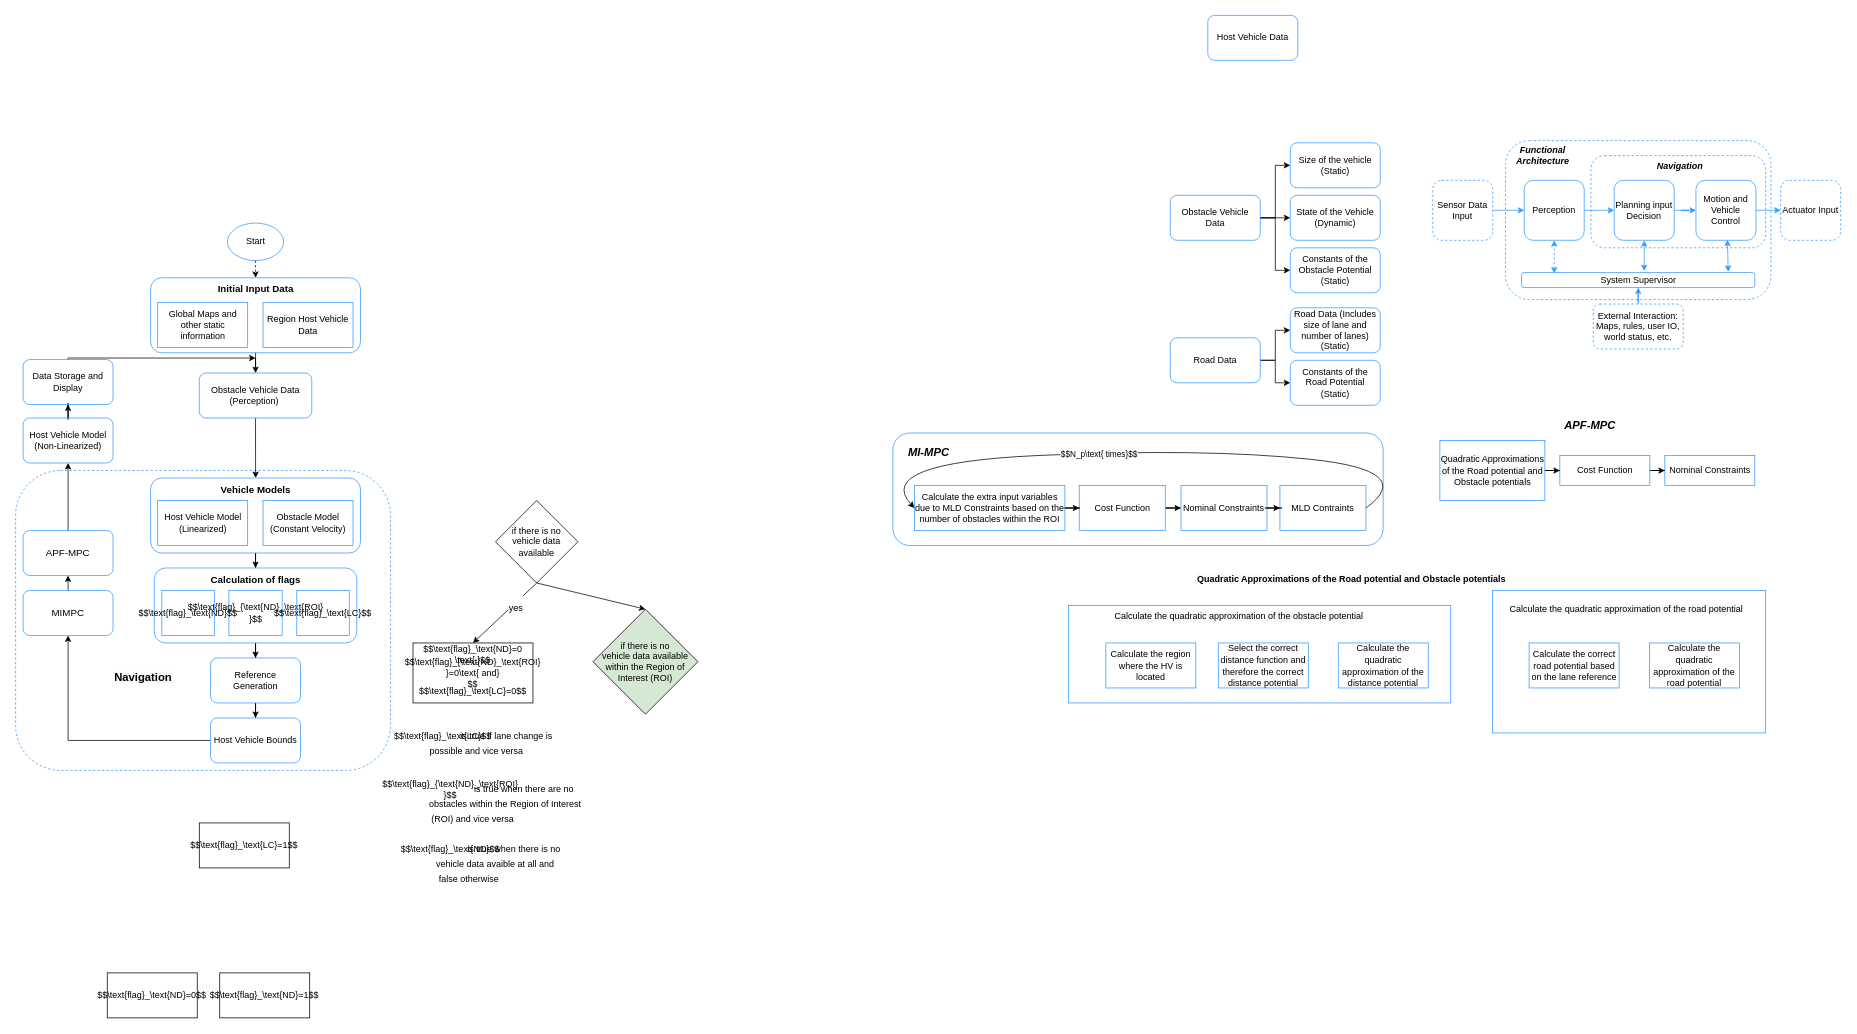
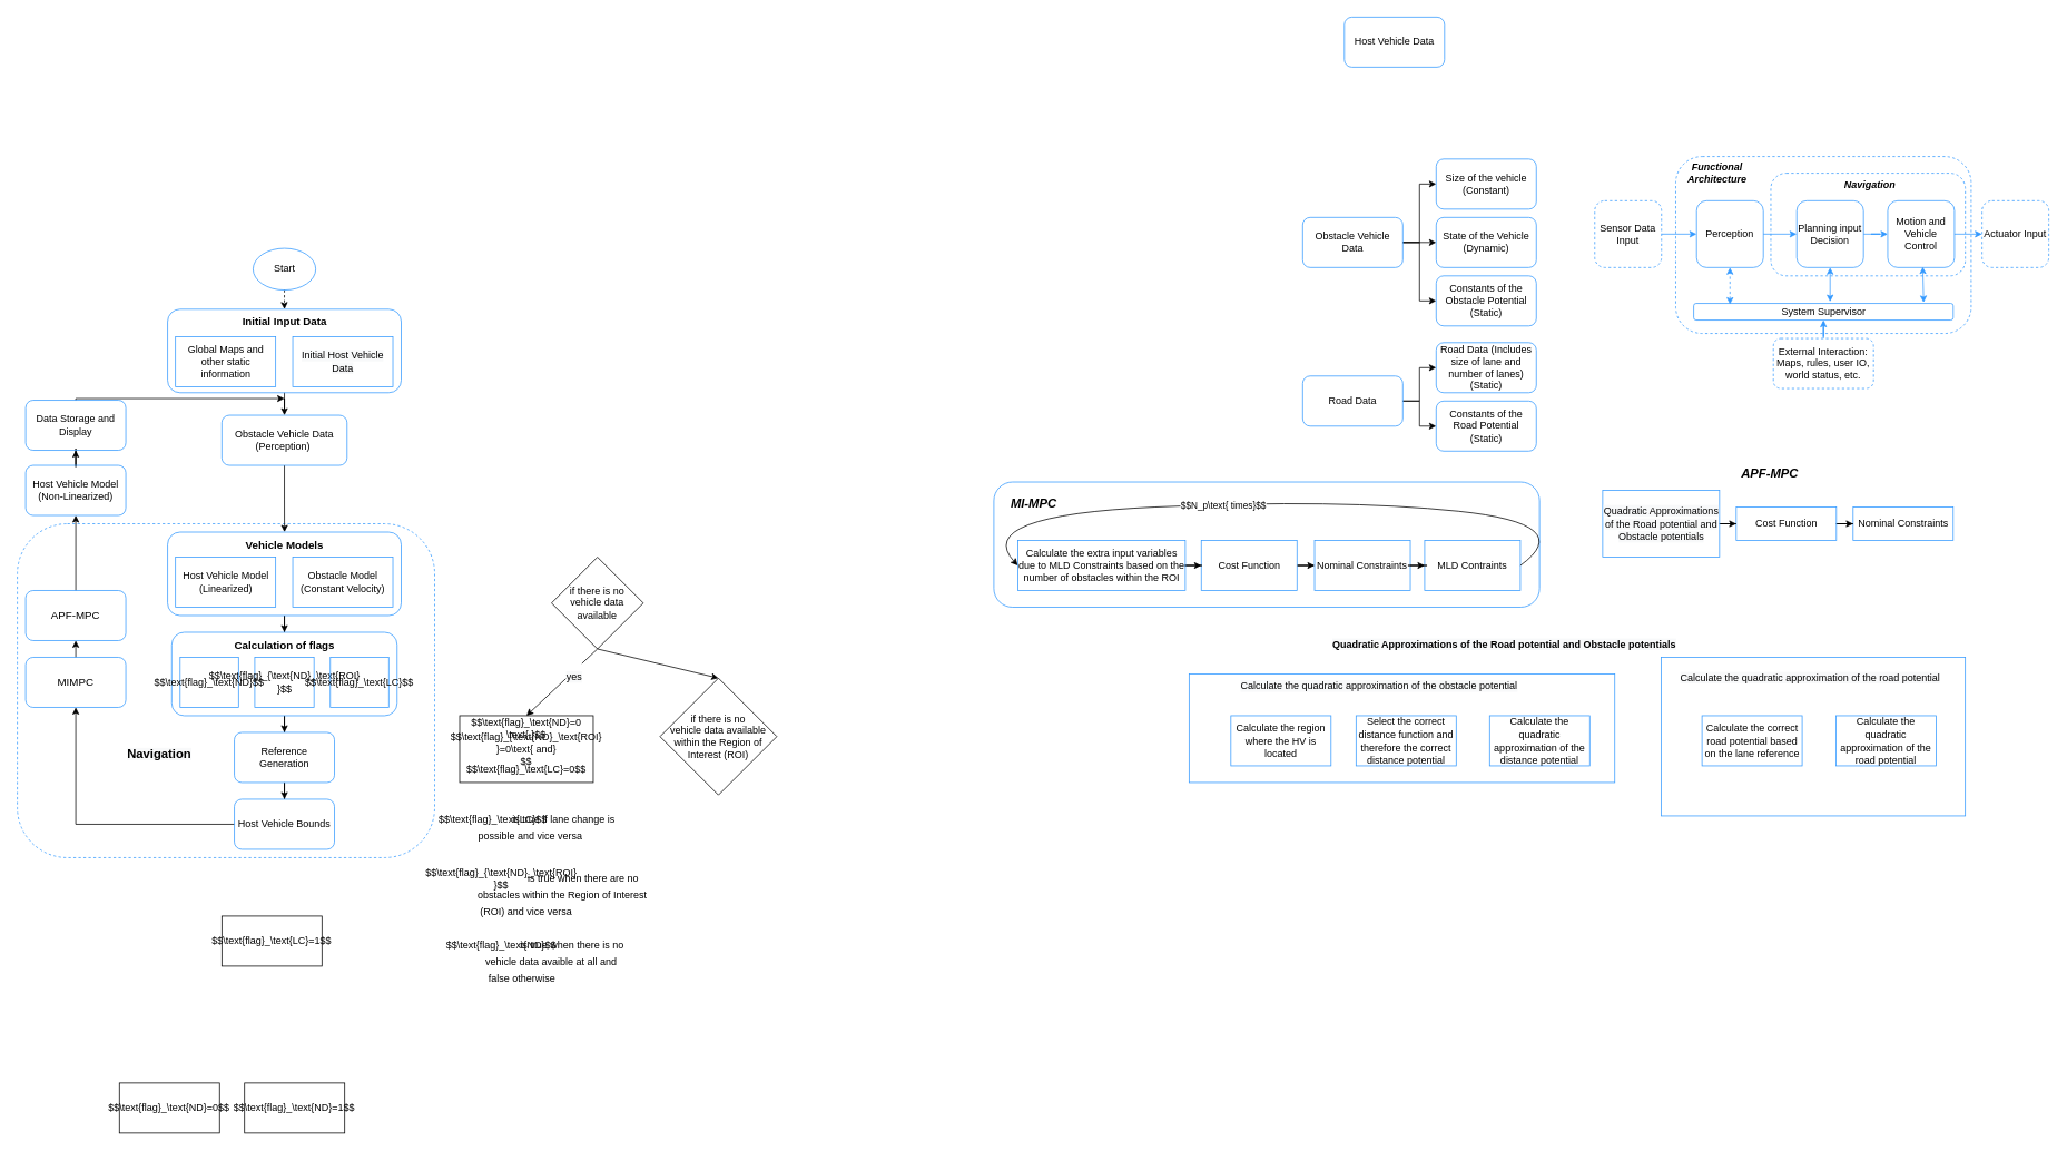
- <mxCell id="26" value="Size of the vehicle (Static)" style="rounded=1;whiteSpace=wrap;html=1;strokeColor=#3399FF;strokeWidth=1;fillColor=none;" parent="1" vertex="1"><mxGeometry x="1720" y="190" width="120" height="60" as="geometry" /></mxCell>
+ <mxCell id="26" value="Size of the vehicle (Constant)" style="rounded=1;whiteSpace=wrap;html=1;strokeColor=#3399FF;strokeWidth=1;fillColor=none;" parent="1" vertex="1"><mxGeometry x="1720" y="190" width="120" height="60" as="geometry" /></mxCell>
- <mxCell id="74" value="&lt;span style=&quot;color: rgb(0, 0, 0); font-family: Helvetica; font-size: 12px; font-style: normal; font-variant-ligatures: normal; font-variant-caps: normal; font-weight: 400; letter-spacing: normal; orphans: 2; text-align: center; text-indent: 0px; text-transform: none; widows: 2; word-spacing: 0px; -webkit-text-stroke-width: 0px; background-color: rgb(248, 249, 250); text-decoration-thickness: initial; text-decoration-style: initial; text-decoration-color: initial; float: none; display: inline !important;&quot;&gt;Region Host Vehicle Data&lt;/span&gt;" style="rounded=0;whiteSpace=wrap;html=1;fontSize=12;strokeColor=#3399FF;strokeWidth=1;fillColor=none;" parent="72" vertex="1"><mxGeometry x="150" y="33" width="120" height="60" as="geometry" /></mxCell>
+ <mxCell id="74" value="&lt;span style=&quot;color: rgb(0, 0, 0); font-family: Helvetica; font-size: 12px; font-style: normal; font-variant-ligatures: normal; font-variant-caps: normal; font-weight: 400; letter-spacing: normal; orphans: 2; text-align: center; text-indent: 0px; text-transform: none; widows: 2; word-spacing: 0px; -webkit-text-stroke-width: 0px; background-color: rgb(248, 249, 250); text-decoration-thickness: initial; text-decoration-style: initial; text-decoration-color: initial; float: none; display: inline !important;&quot;&gt;Initial Host Vehicle Data&lt;/span&gt;" style="rounded=0;whiteSpace=wrap;html=1;fontSize=12;strokeColor=#3399FF;strokeWidth=1;fillColor=none;" parent="72" vertex="1"><mxGeometry x="150" y="33" width="120" height="60" as="geometry" /></mxCell>
- <mxCell id="101" value="if there is no&lt;br&gt;vehicle data available within the Region of Interest (ROI)" style="rhombus;whiteSpace=wrap;html=1;fillColor=#d5e8d4;" vertex="1" parent="1"><mxGeometry x="790" y="812" width="140" height="140" as="geometry" /></mxCell>
+ <mxCell id="101" value="if there is no&lt;br&gt;vehicle data available within the Region of Interest (ROI)" style="rhombus;whiteSpace=wrap;html=1;" vertex="1" parent="1"><mxGeometry x="790" y="812" width="140" height="140" as="geometry" /></mxCell>
